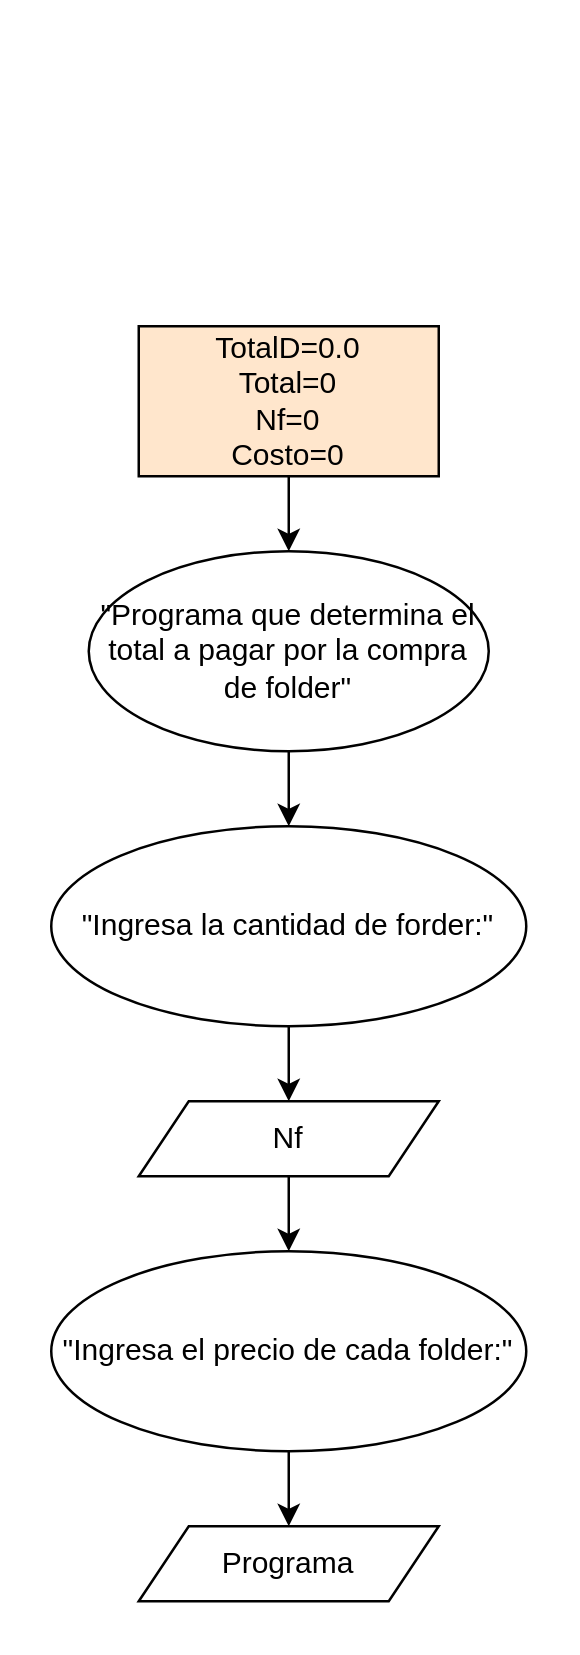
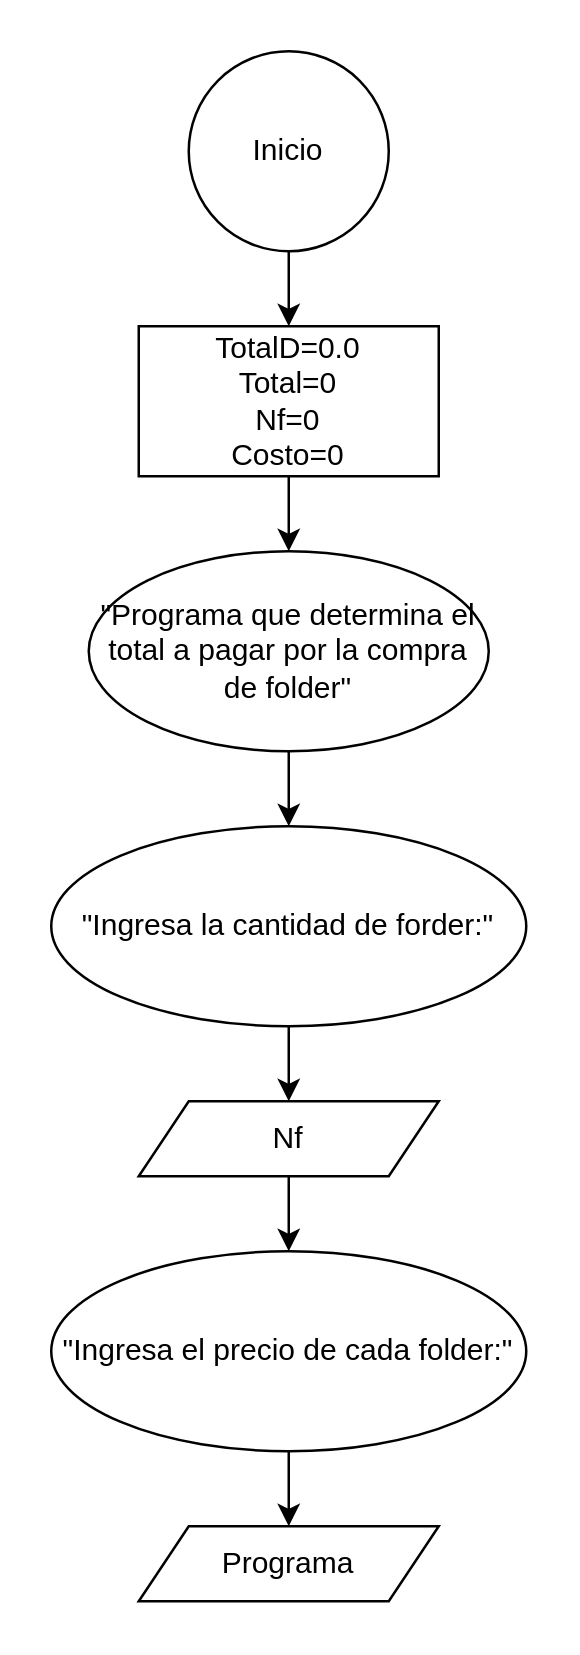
+ <mxCell id="2" value="Inicio" style="ellipse;whiteSpace=wrap;html=1;aspect=fixed;" vertex="1" parent="1"><mxGeometry x="75" width="80" height="80" as="geometry" y="20" /></mxCell>
+ <mxCell id="3" value="" style="endArrow=classic;html=1;exitX=0.5;exitY=1;exitDx=0;exitDy=0;entryX=0.5;entryY=0;entryDx=0;entryDy=0;" edge="1" parent="1" source="2" target="4"><mxGeometry width="50" height="50" relative="1" as="geometry"><mxPoint x="295" y="250" as="sourcePoint" /><mxPoint x="115" y="130" as="targetPoint" /></mxGeometry></mxCell>
- <mxCell id="4" value="TotalD=0.0&lt;br&gt;Total=0&lt;br&gt;Nf=0&lt;br&gt;Costo=0" style="rounded=0;whiteSpace=wrap;html=1;fillColor=#ffe6cc;" vertex="1" parent="1"><mxGeometry x="55" y="130" width="120" height="60" as="geometry" /></mxCell>
+ <mxCell id="4" value="TotalD=0.0&lt;br&gt;Total=0&lt;br&gt;Nf=0&lt;br&gt;Costo=0" style="rounded=0;whiteSpace=wrap;html=1;" vertex="1" parent="1"><mxGeometry x="55" y="130" width="120" height="60" as="geometry" /></mxCell>
